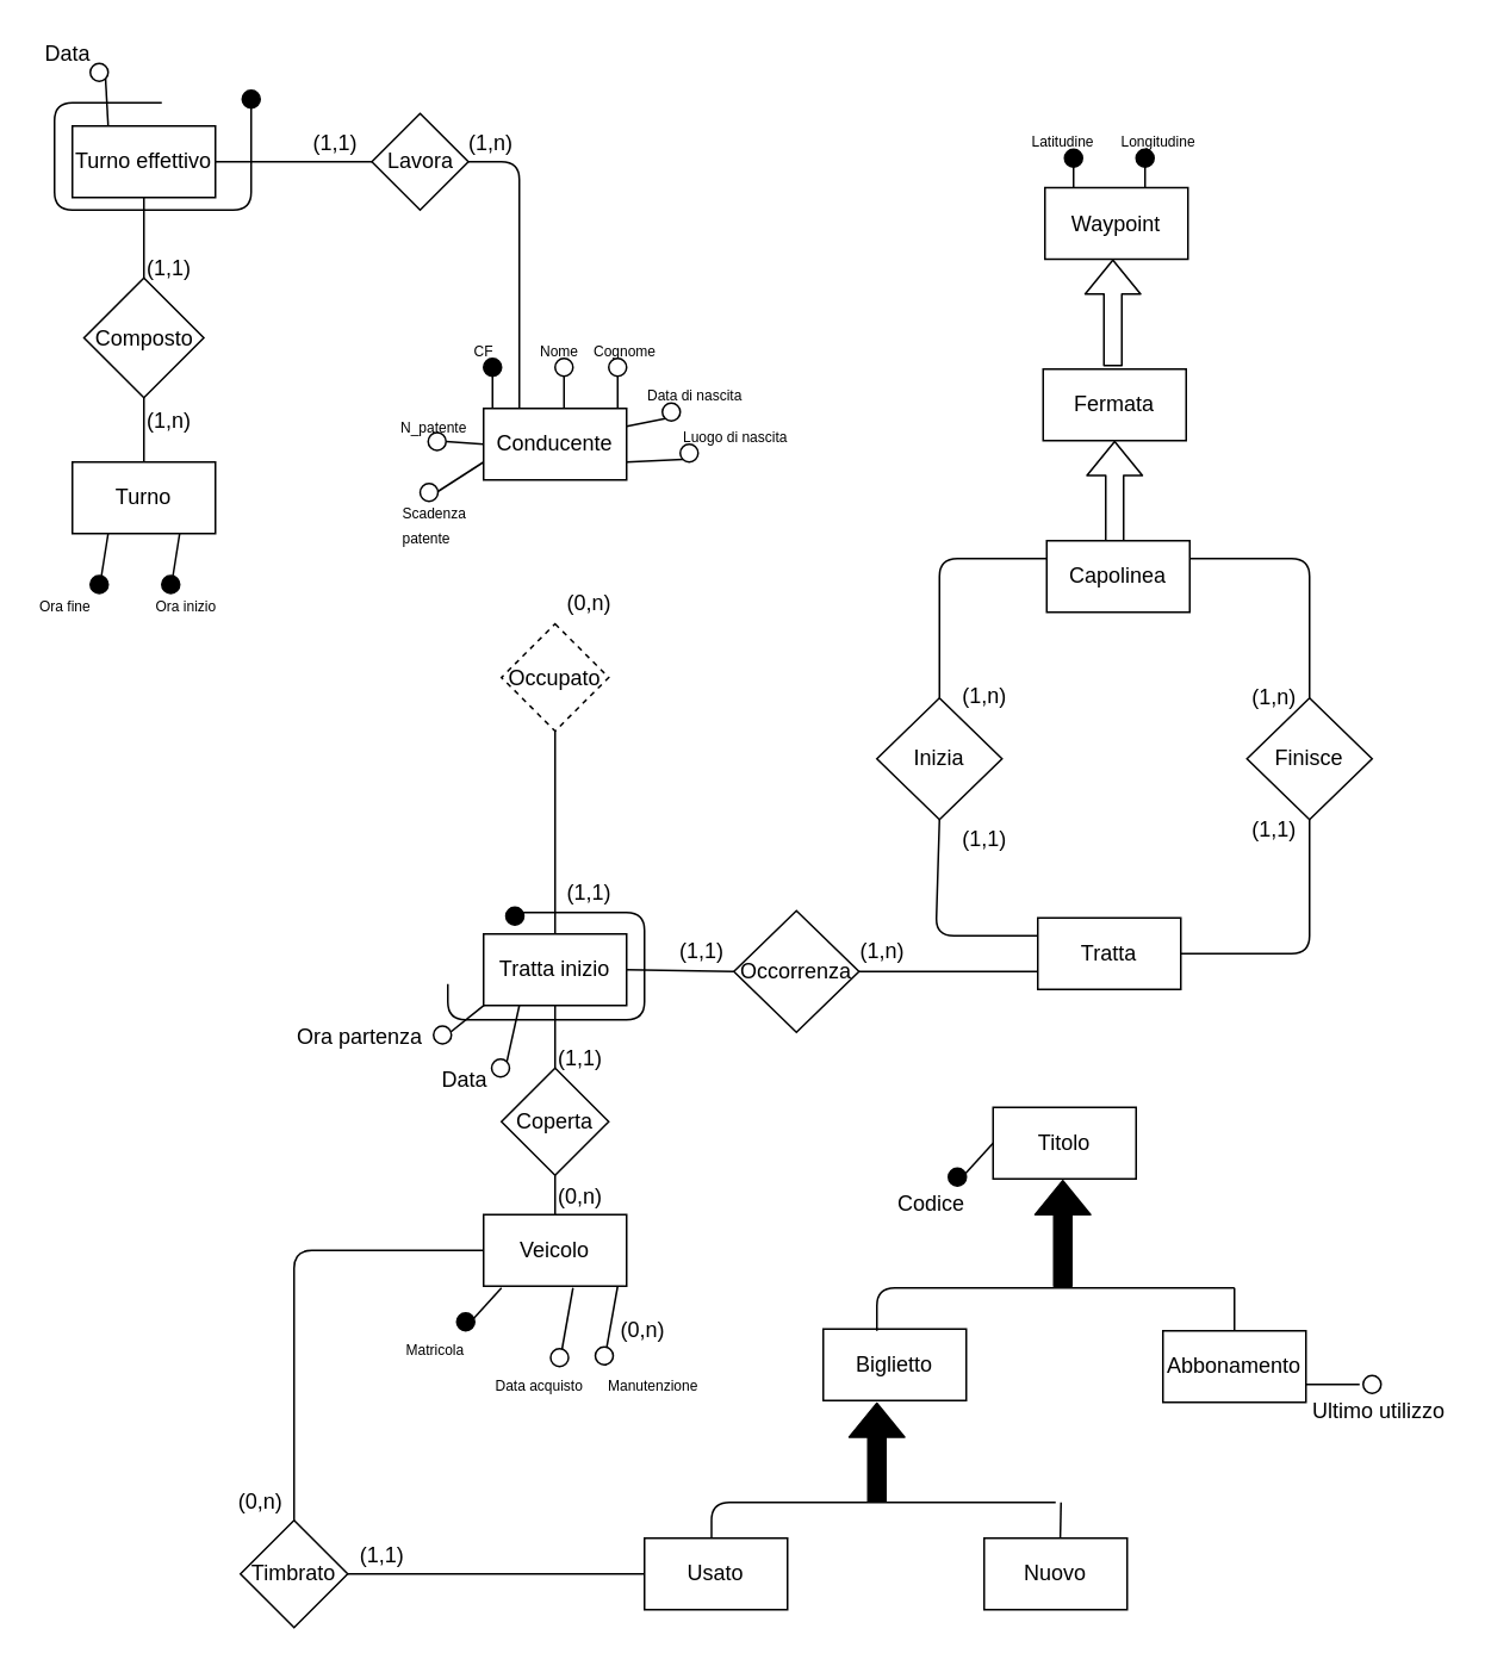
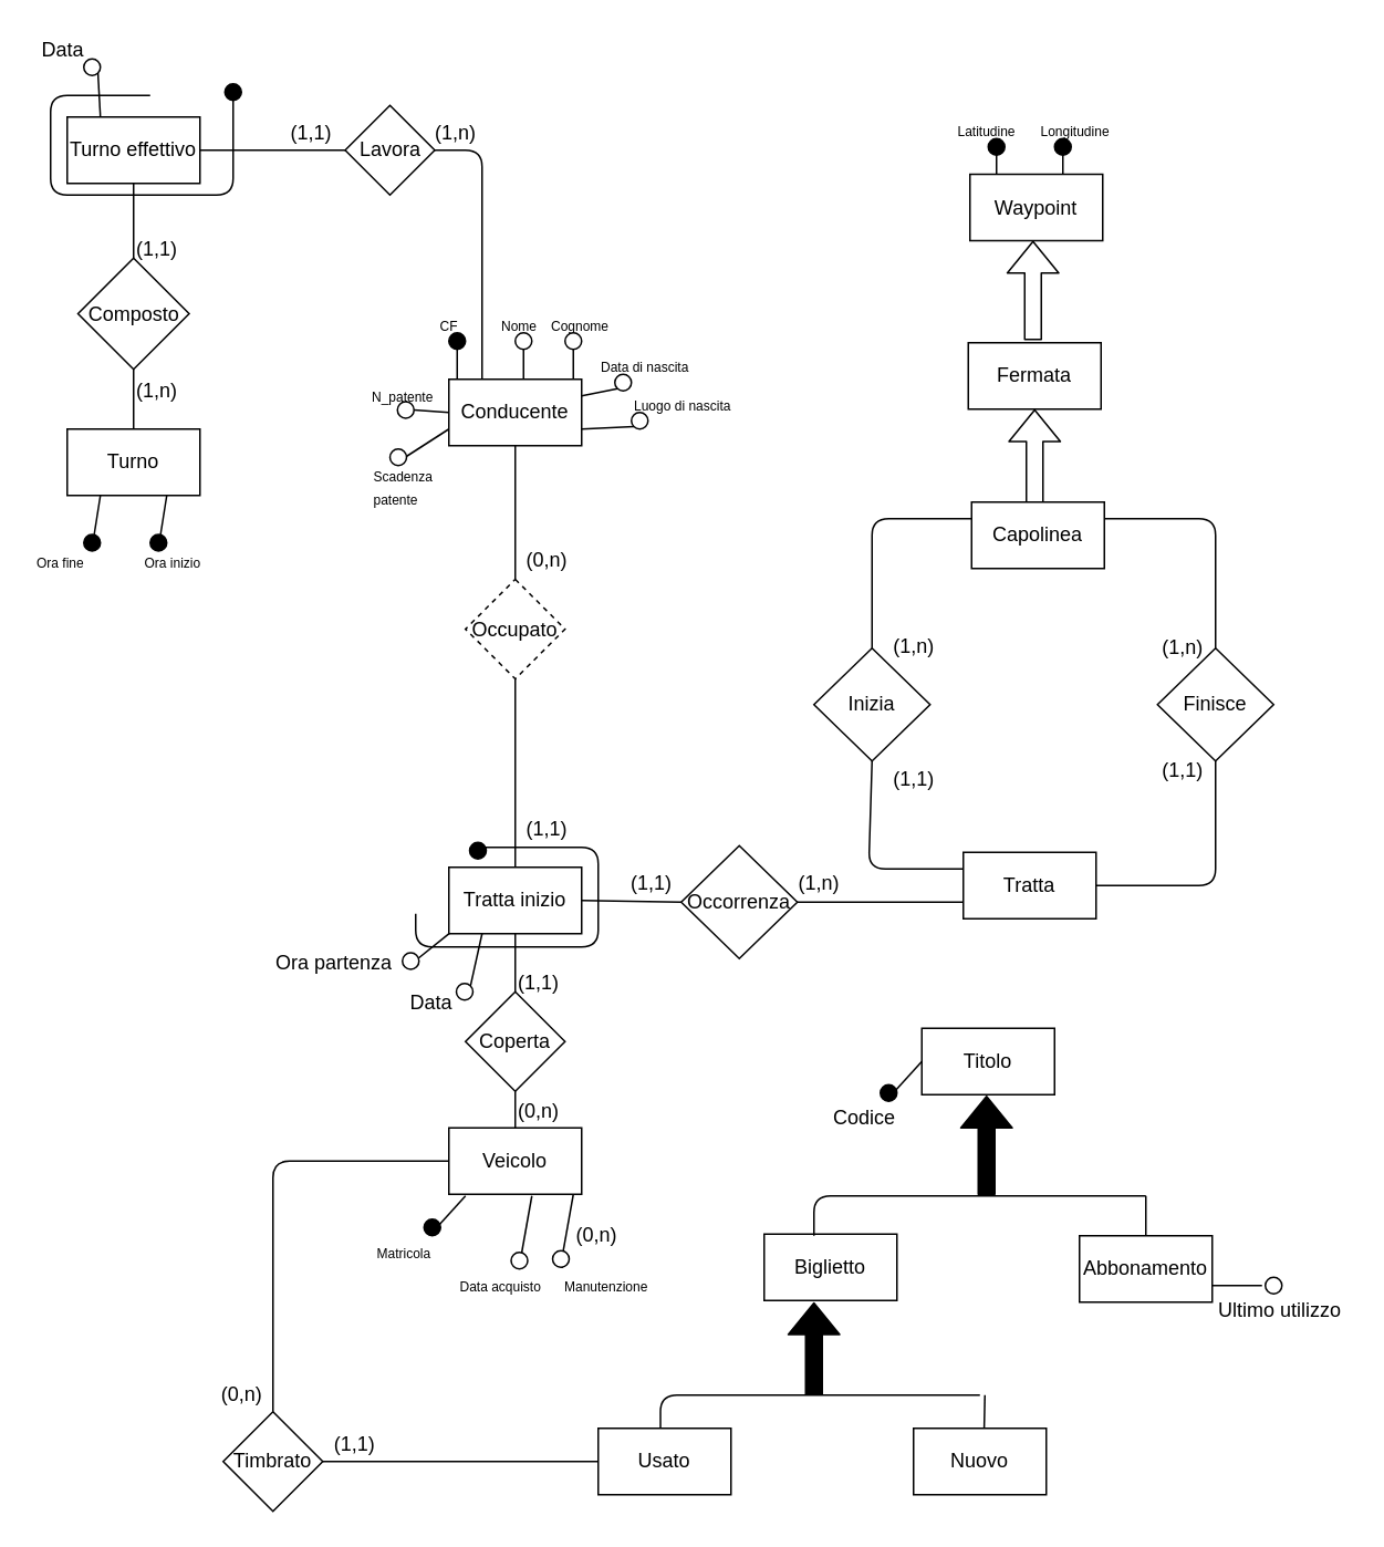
+ <mxCell id="91" value="" style="endArrow=none;html=1;fillColor=#000000;entryX=0.5;entryY=1;entryDx=0;entryDy=0;" parent="1" source="2" target="29" edge="1"><mxGeometry width="50" height="50" relative="1" as="geometry"><mxPoint x="320" y="532" as="sourcePoint" /><mxPoint x="317.5" y="418.5" as="targetPoint" /></mxGeometry></mxCell>
